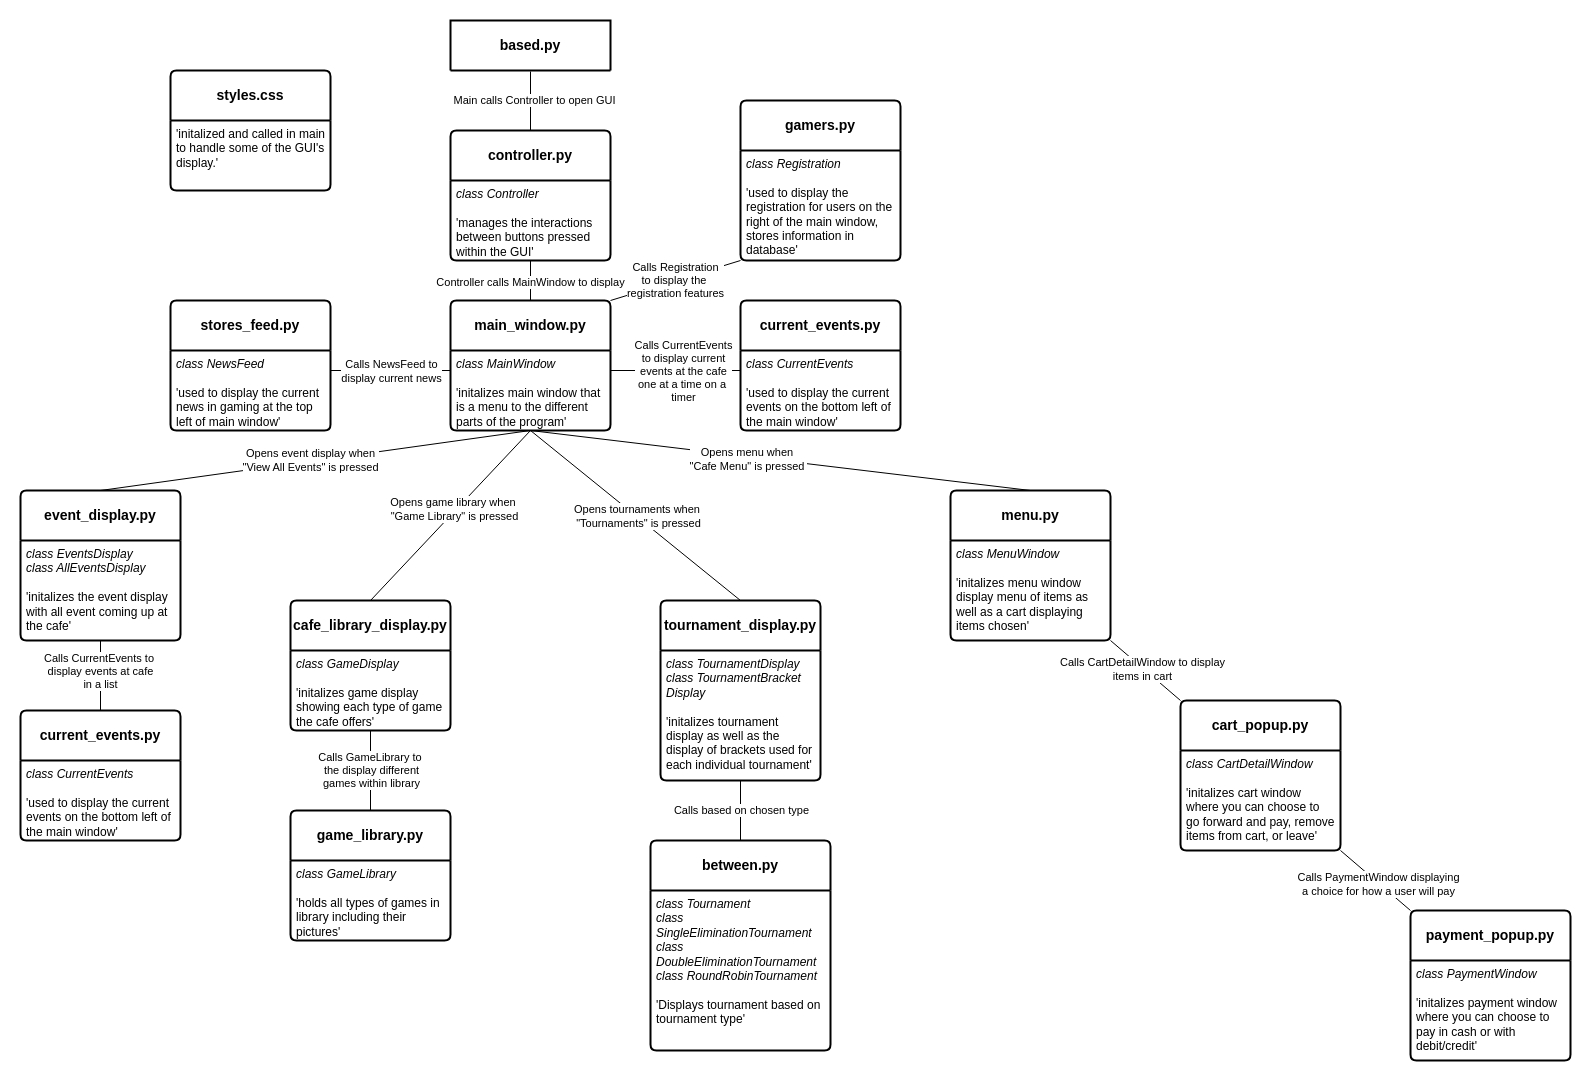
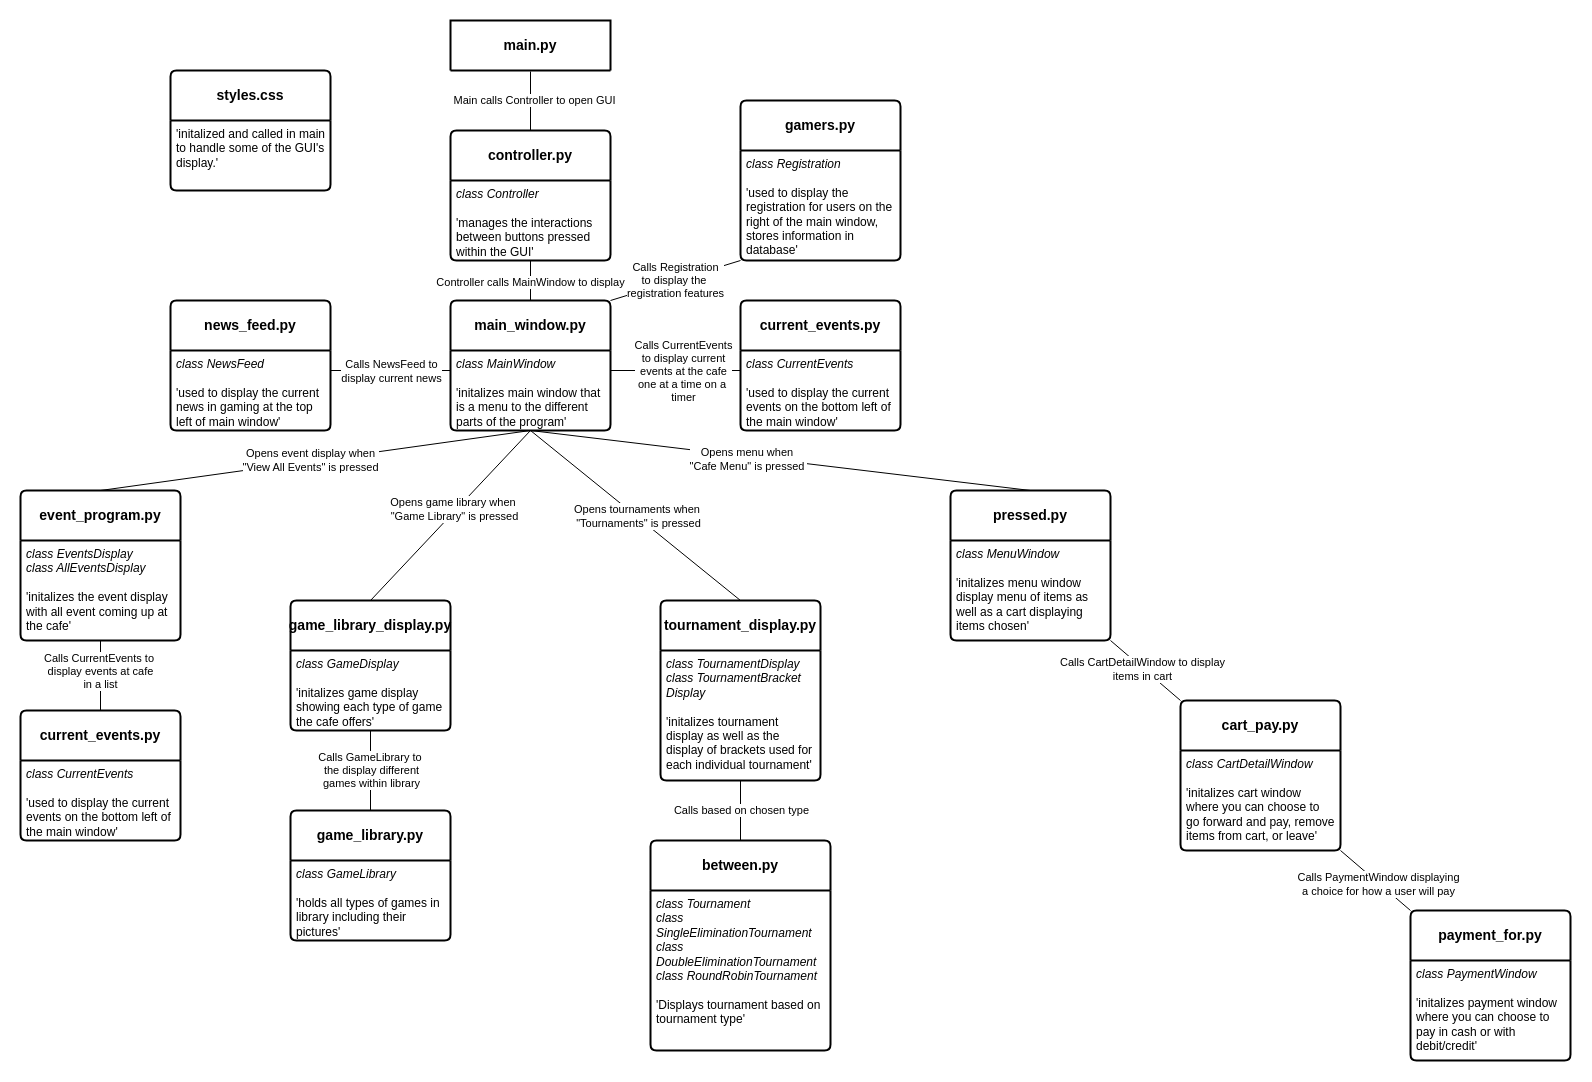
- <mxCell id="2" value="&lt;b&gt;based.py&lt;/b&gt;" style="swimlane;childLayout=stackLayout;horizontal=1;startSize=50;horizontalStack=0;rounded=1;fontSize=14;fontStyle=0;strokeWidth=2;resizeParent=0;resizeLast=1;shadow=0;dashed=0;align=center;arcSize=4;whiteSpace=wrap;html=1;" vertex="1" parent="1"><mxGeometry x="450" y="20" width="160" height="50" as="geometry" /></mxCell>
+ <mxCell id="2" value="&lt;b&gt;main.py&lt;/b&gt;" style="swimlane;childLayout=stackLayout;horizontal=1;startSize=50;horizontalStack=0;rounded=1;fontSize=14;fontStyle=0;strokeWidth=2;resizeParent=0;resizeLast=1;shadow=0;dashed=0;align=center;arcSize=4;whiteSpace=wrap;html=1;" vertex="1" parent="1"><mxGeometry x="450" y="20" width="160" height="50" as="geometry" /></mxCell>
- <mxCell id="32" value="&lt;b&gt;stores_feed.py&lt;/b&gt;" style="swimlane;childLayout=stackLayout;horizontal=1;startSize=50;horizontalStack=0;rounded=1;fontSize=14;fontStyle=0;strokeWidth=2;resizeParent=0;resizeLast=1;shadow=0;dashed=0;align=center;arcSize=4;whiteSpace=wrap;html=1;" vertex="1" parent="1"><mxGeometry x="170" y="300" width="160" height="130" as="geometry" /></mxCell>
+ <mxCell id="32" value="&lt;b&gt;news_feed.py&lt;/b&gt;" style="swimlane;childLayout=stackLayout;horizontal=1;startSize=50;horizontalStack=0;rounded=1;fontSize=14;fontStyle=0;strokeWidth=2;resizeParent=0;resizeLast=1;shadow=0;dashed=0;align=center;arcSize=4;whiteSpace=wrap;html=1;" vertex="1" parent="1"><mxGeometry x="170" y="300" width="160" height="130" as="geometry" /></mxCell>
- <mxCell id="17" value="&lt;b&gt;event_display.py&lt;/b&gt;" style="swimlane;childLayout=stackLayout;horizontal=1;startSize=50;horizontalStack=0;rounded=1;fontSize=14;fontStyle=0;strokeWidth=2;resizeParent=0;resizeLast=1;shadow=0;dashed=0;align=center;arcSize=4;whiteSpace=wrap;html=1;" vertex="1" parent="1"><mxGeometry x="20" y="490" width="160" height="150" as="geometry" /></mxCell>
+ <mxCell id="17" value="&lt;b&gt;event_program.py&lt;/b&gt;" style="swimlane;childLayout=stackLayout;horizontal=1;startSize=50;horizontalStack=0;rounded=1;fontSize=14;fontStyle=0;strokeWidth=2;resizeParent=0;resizeLast=1;shadow=0;dashed=0;align=center;arcSize=4;whiteSpace=wrap;html=1;" vertex="1" parent="1"><mxGeometry x="20" y="490" width="160" height="150" as="geometry" /></mxCell>
- <mxCell id="13" value="&lt;b&gt;menu.py&lt;/b&gt;" style="swimlane;childLayout=stackLayout;horizontal=1;startSize=50;horizontalStack=0;rounded=1;fontSize=14;fontStyle=0;strokeWidth=2;resizeParent=0;resizeLast=1;shadow=0;dashed=0;align=center;arcSize=4;whiteSpace=wrap;html=1;" vertex="1" parent="1"><mxGeometry x="950" y="490" width="160" height="150" as="geometry" /></mxCell>
+ <mxCell id="13" value="&lt;b&gt;pressed.py&lt;/b&gt;" style="swimlane;childLayout=stackLayout;horizontal=1;startSize=50;horizontalStack=0;rounded=1;fontSize=14;fontStyle=0;strokeWidth=2;resizeParent=0;resizeLast=1;shadow=0;dashed=0;align=center;arcSize=4;whiteSpace=wrap;html=1;" vertex="1" parent="1"><mxGeometry x="950" y="490" width="160" height="150" as="geometry" /></mxCell>
- <mxCell id="15" value="&lt;b&gt;cafe_library_display.py&lt;/b&gt;" style="swimlane;childLayout=stackLayout;horizontal=1;startSize=50;horizontalStack=0;rounded=1;fontSize=14;fontStyle=0;strokeWidth=2;resizeParent=0;resizeLast=1;shadow=0;dashed=0;align=center;arcSize=4;whiteSpace=wrap;html=1;" vertex="1" parent="1"><mxGeometry x="290" y="600" width="160" height="130" as="geometry" /></mxCell>
+ <mxCell id="15" value="&lt;b&gt;game_library_display.py&lt;/b&gt;" style="swimlane;childLayout=stackLayout;horizontal=1;startSize=50;horizontalStack=0;rounded=1;fontSize=14;fontStyle=0;strokeWidth=2;resizeParent=0;resizeLast=1;shadow=0;dashed=0;align=center;arcSize=4;whiteSpace=wrap;html=1;" vertex="1" parent="1"><mxGeometry x="290" y="600" width="160" height="130" as="geometry" /></mxCell>
- <mxCell id="36" value="&lt;b&gt;cart_popup.py&lt;/b&gt;" style="swimlane;childLayout=stackLayout;horizontal=1;startSize=50;horizontalStack=0;rounded=1;fontSize=14;fontStyle=0;strokeWidth=2;resizeParent=0;resizeLast=1;shadow=0;dashed=0;align=center;arcSize=4;whiteSpace=wrap;html=1;" vertex="1" parent="1"><mxGeometry x="1180" y="700" width="160" height="150" as="geometry" /></mxCell>
+ <mxCell id="36" value="&lt;b&gt;cart_pay.py&lt;/b&gt;" style="swimlane;childLayout=stackLayout;horizontal=1;startSize=50;horizontalStack=0;rounded=1;fontSize=14;fontStyle=0;strokeWidth=2;resizeParent=0;resizeLast=1;shadow=0;dashed=0;align=center;arcSize=4;whiteSpace=wrap;html=1;" vertex="1" parent="1"><mxGeometry x="1180" y="700" width="160" height="150" as="geometry" /></mxCell>
- <mxCell id="38" value="&lt;b&gt;payment_popup.py&lt;/b&gt;" style="swimlane;childLayout=stackLayout;horizontal=1;startSize=50;horizontalStack=0;rounded=1;fontSize=14;fontStyle=0;strokeWidth=2;resizeParent=0;resizeLast=1;shadow=0;dashed=0;align=center;arcSize=4;whiteSpace=wrap;html=1;" vertex="1" parent="1"><mxGeometry x="1410" y="910" width="160" height="150" as="geometry" /></mxCell>
+ <mxCell id="38" value="&lt;b&gt;payment_for.py&lt;/b&gt;" style="swimlane;childLayout=stackLayout;horizontal=1;startSize=50;horizontalStack=0;rounded=1;fontSize=14;fontStyle=0;strokeWidth=2;resizeParent=0;resizeLast=1;shadow=0;dashed=0;align=center;arcSize=4;whiteSpace=wrap;html=1;" vertex="1" parent="1"><mxGeometry x="1410" y="910" width="160" height="150" as="geometry" /></mxCell>
